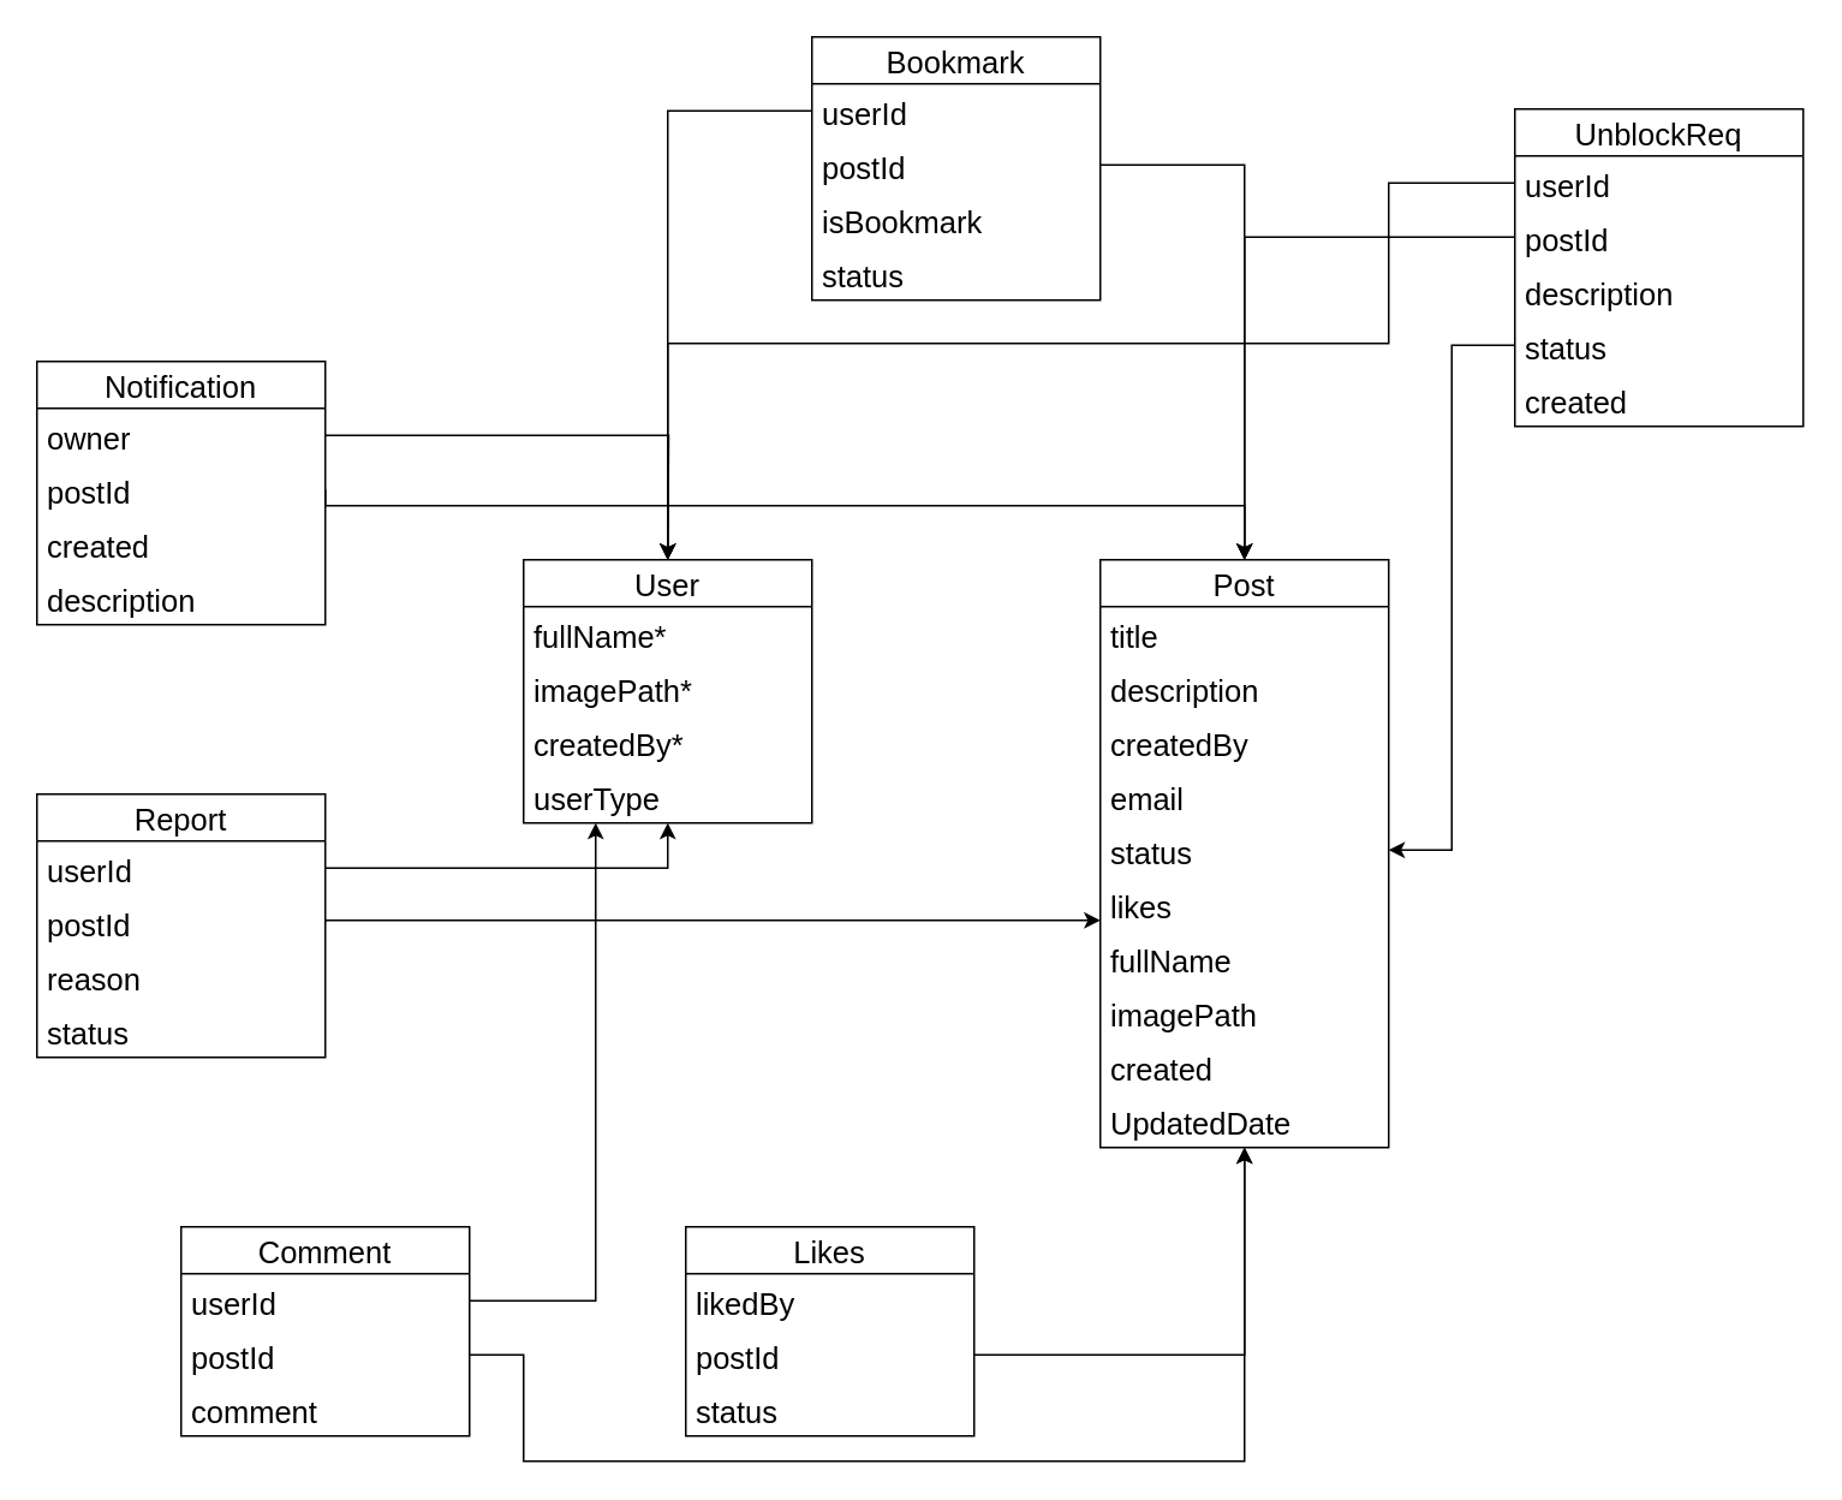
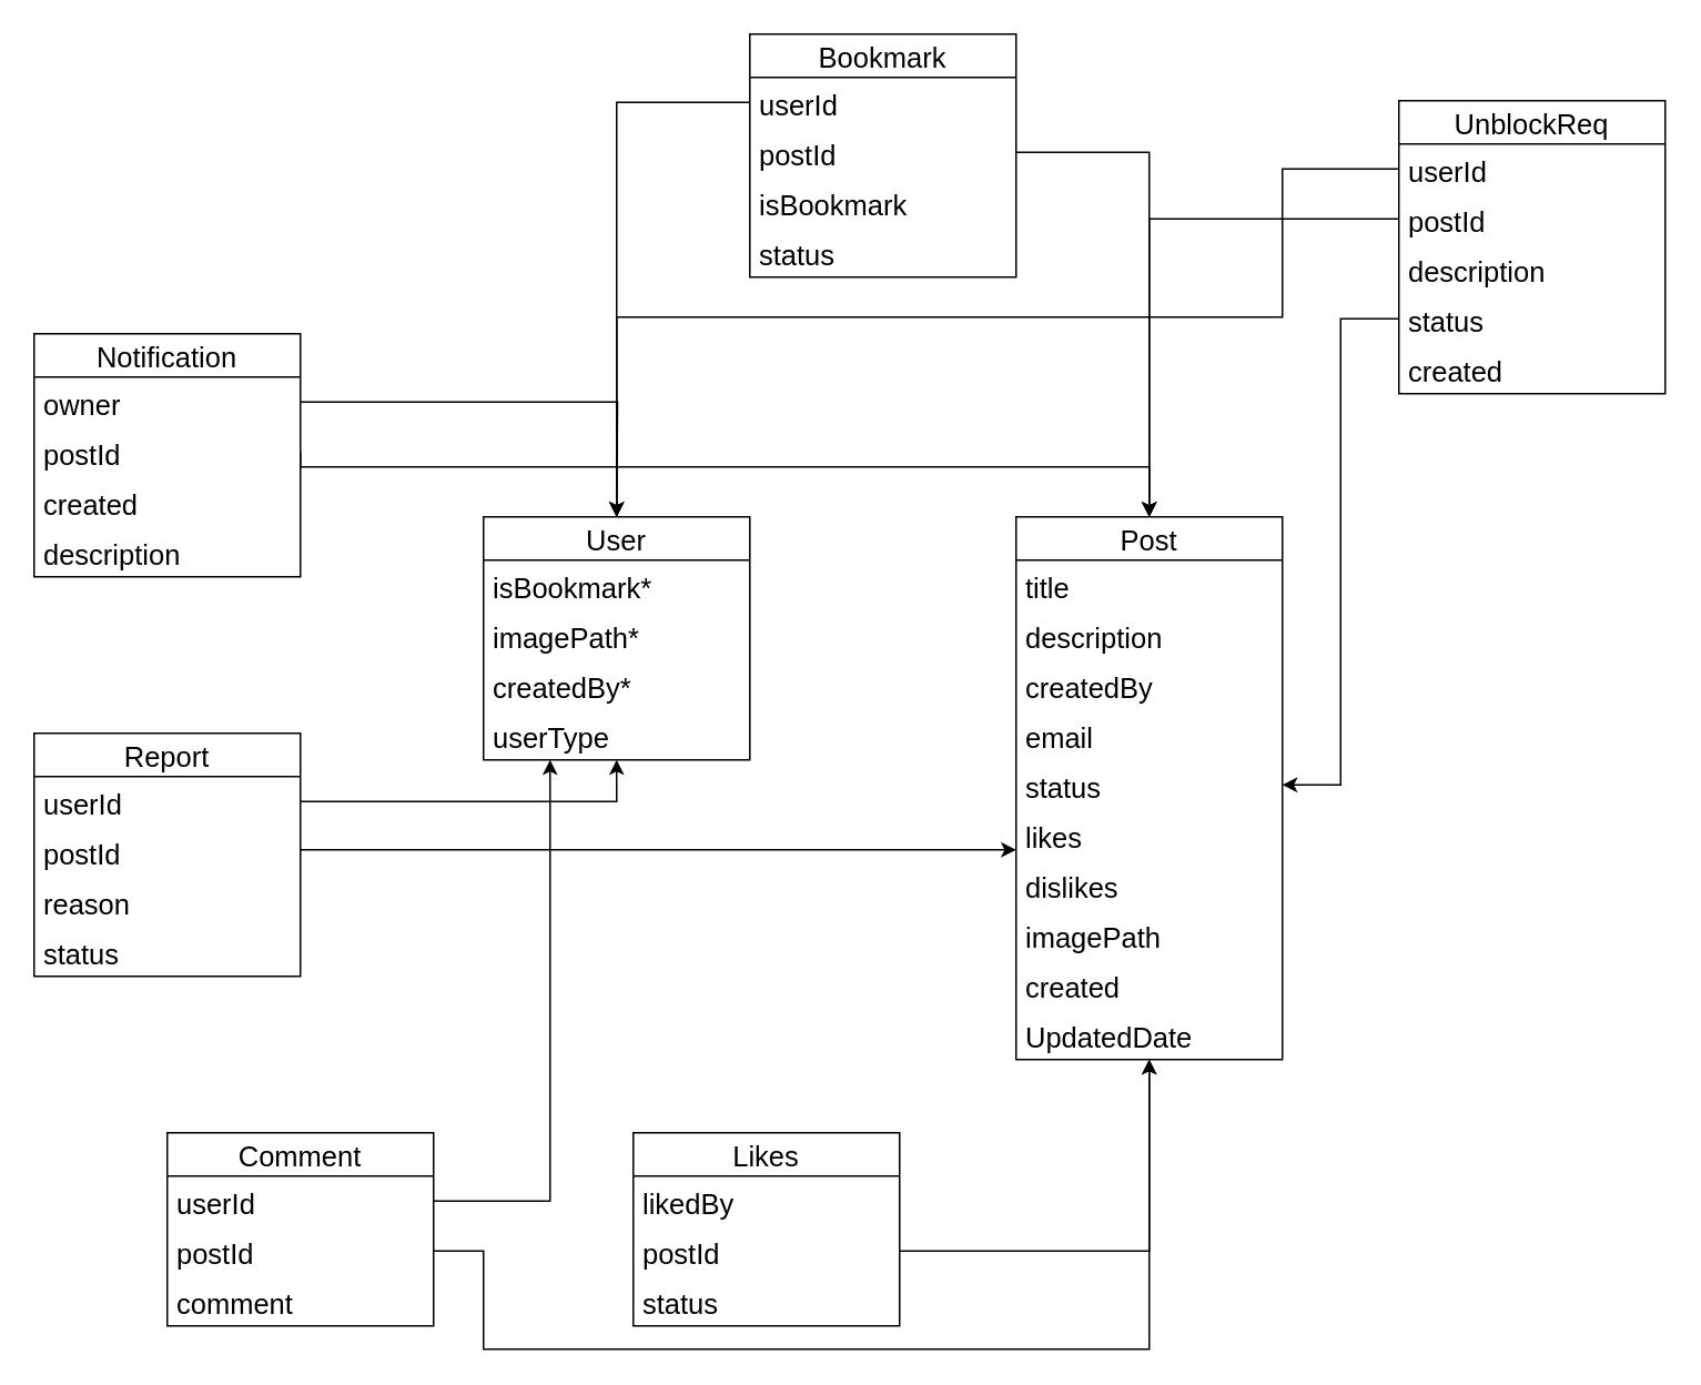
- <mxCell id="3" value="fullName*" style="text;strokeColor=none;fillColor=none;spacingLeft=4;spacingRight=4;overflow=hidden;rotatable=0;points=[[0,0.5],[1,0.5]];portConstraint=eastwest;fontSize=17;strokeWidth=1;" vertex="1" parent="2"><mxGeometry y="26" width="160" height="30" as="geometry" /></mxCell>
+ <mxCell id="3" value="isBookmark*" style="text;strokeColor=none;fillColor=none;spacingLeft=4;spacingRight=4;overflow=hidden;rotatable=0;points=[[0,0.5],[1,0.5]];portConstraint=eastwest;fontSize=17;strokeWidth=1;" vertex="1" parent="2"><mxGeometry y="26" width="160" height="30" as="geometry" /></mxCell>
- <mxCell id="14" value="fullName" style="text;strokeColor=none;fillColor=none;spacingLeft=4;spacingRight=4;overflow=hidden;rotatable=0;points=[[0,0.5],[1,0.5]];portConstraint=eastwest;fontSize=17;strokeWidth=1;" vertex="1" parent="7"><mxGeometry y="206" width="160" height="30" as="geometry" /></mxCell>
+ <mxCell id="14" value="dislikes" style="text;strokeColor=none;fillColor=none;spacingLeft=4;spacingRight=4;overflow=hidden;rotatable=0;points=[[0,0.5],[1,0.5]];portConstraint=eastwest;fontSize=17;strokeWidth=1;" vertex="1" parent="7"><mxGeometry y="206" width="160" height="30" as="geometry" /></mxCell>
